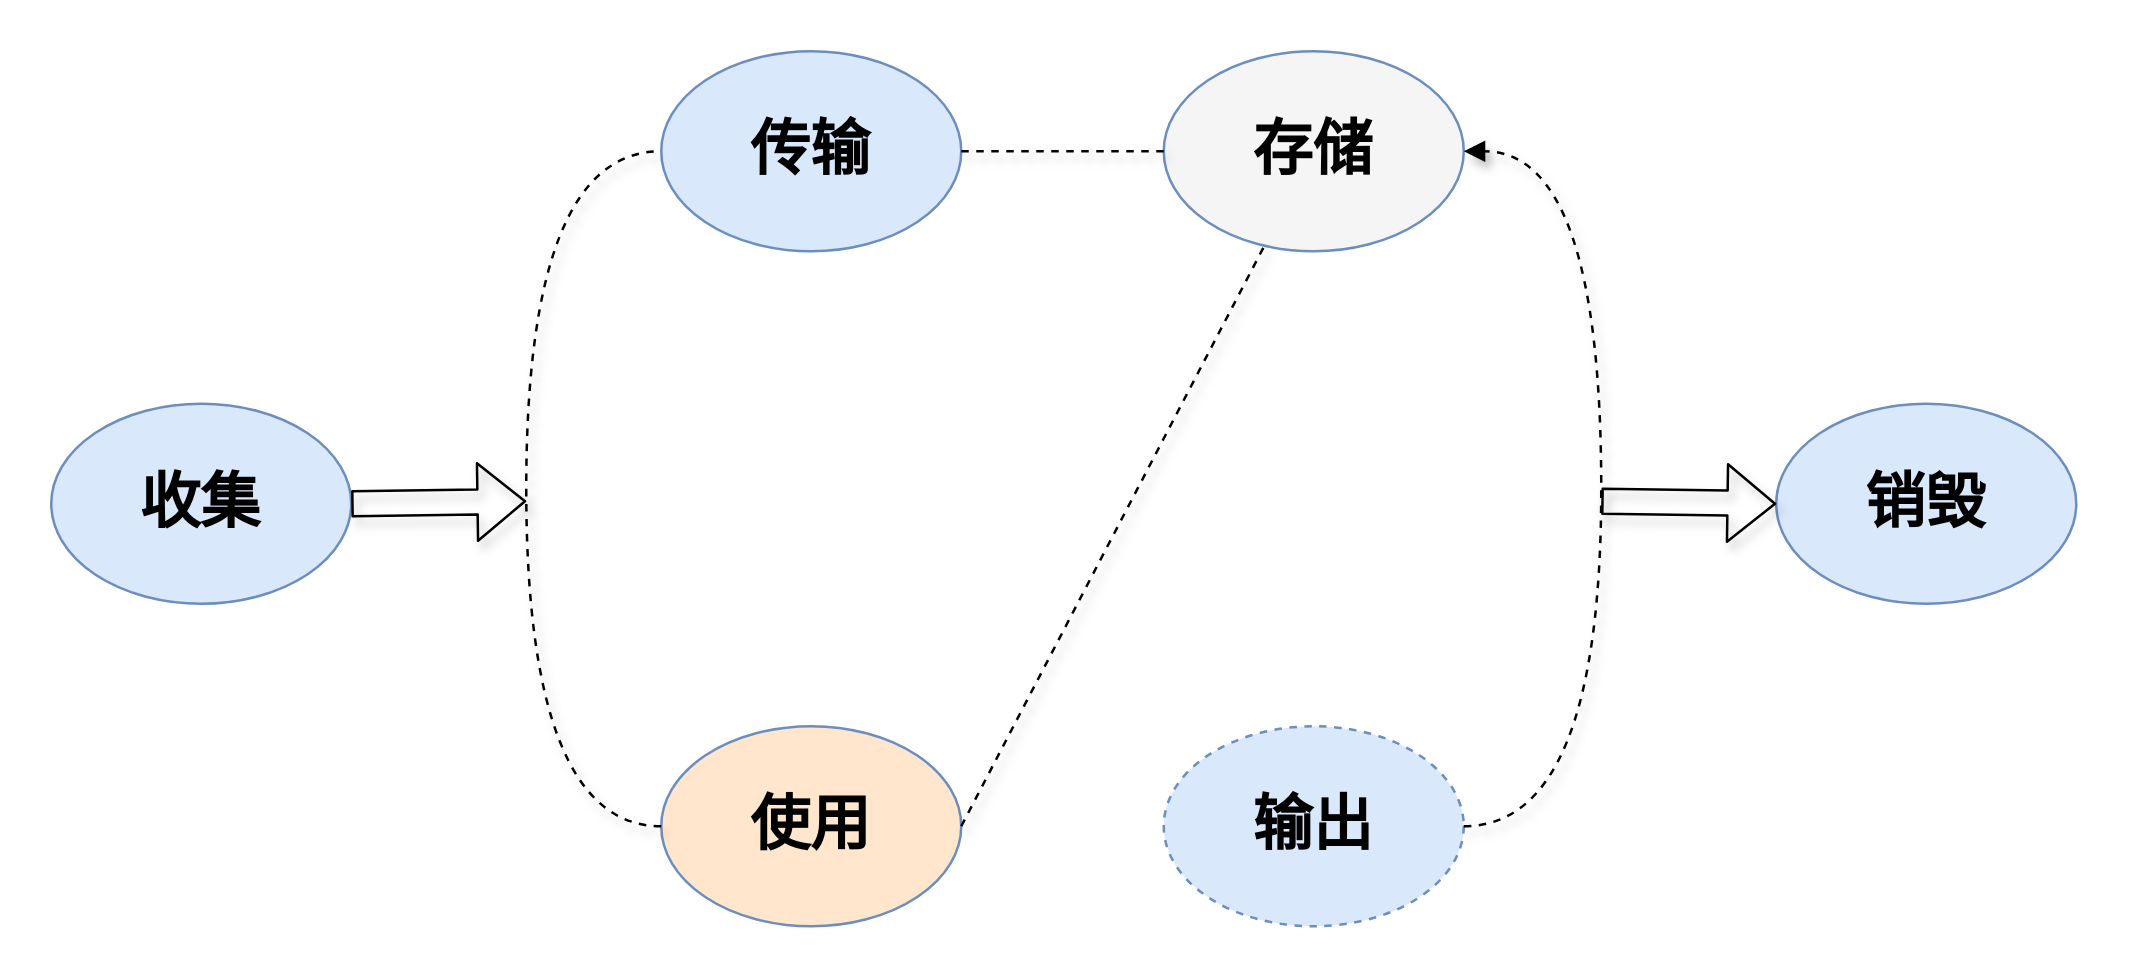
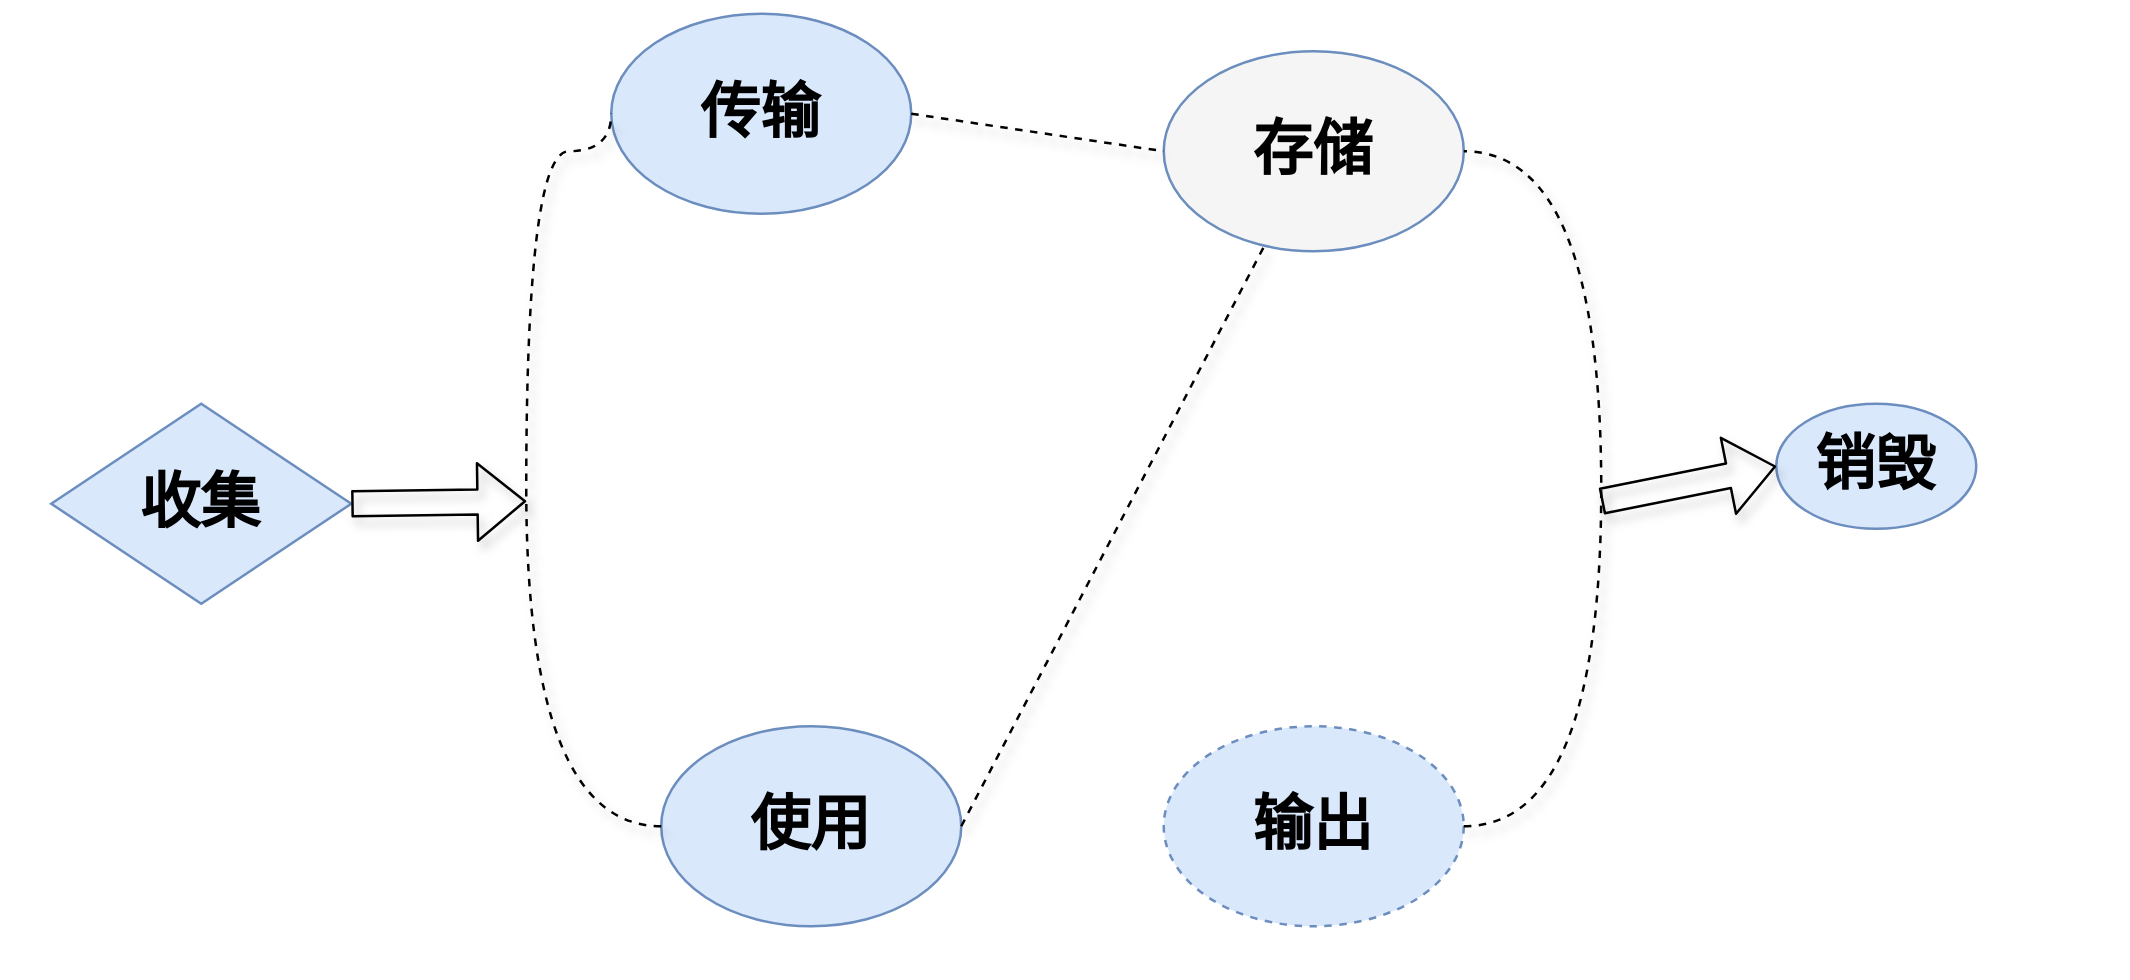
- <mxCell id="4" value="&lt;font size=&quot;1&quot;&gt;&lt;b style=&quot;font-size: 24px&quot;&gt;传输&lt;/b&gt;&lt;/font&gt;" style="ellipse;whiteSpace=wrap;html=1;fillColor=#dae8fc;strokeColor=#6c8ebf;" vertex="1" parent="1"><mxGeometry x="264" y="20" width="120" height="80" as="geometry" /></mxCell>
+ <mxCell id="4" value="&lt;font size=&quot;1&quot;&gt;&lt;b style=&quot;font-size: 24px&quot;&gt;传输&lt;/b&gt;&lt;/font&gt;" style="ellipse;whiteSpace=wrap;html=1;fillColor=#dae8fc;strokeColor=#6c8ebf;" vertex="1" parent="1"><mxGeometry x="244" y="5" width="120" height="80" as="geometry" /></mxCell>
- <mxCell id="9" value="" style="endArrow=block;dashed=1;html=1;shadow=1;entryX=1;entryY=0.5;entryDx=0;entryDy=0;exitX=1;exitY=0.5;exitDx=0;exitDy=0;edgeStyle=orthogonalEdgeStyle;curved=1;" edge="1" parent="1" source="6" target="3"><mxGeometry width="50" height="50" relative="1" as="geometry"><mxPoint x="100" y="440" as="sourcePoint" /><mxPoint x="150" y="390" as="targetPoint" /><Array as="points"><mxPoint x="640" y="330" /><mxPoint x="640" y="60" /></Array></mxGeometry></mxCell>
+ <mxCell id="9" value="" style="endArrow=none;dashed=1;html=1;shadow=1;entryX=1;entryY=0.5;entryDx=0;entryDy=0;exitX=1;exitY=0.5;exitDx=0;exitDy=0;edgeStyle=orthogonalEdgeStyle;curved=1;" edge="1" parent="1" source="6" target="3"><mxGeometry width="50" height="50" relative="1" as="geometry"><mxPoint x="100" y="440" as="sourcePoint" /><mxPoint x="150" y="390" as="targetPoint" /><Array as="points"><mxPoint x="640" y="330" /><mxPoint x="640" y="60" /></Array></mxGeometry></mxCell>
- <mxCell id="2" value="&lt;font size=&quot;1&quot;&gt;&lt;b style=&quot;font-size: 24px&quot;&gt;收集&lt;/b&gt;&lt;/font&gt;" style="ellipse;whiteSpace=wrap;html=1;fillColor=#dae8fc;strokeColor=#6c8ebf;" vertex="1" parent="1"><mxGeometry x="20" y="161" width="120" height="80" as="geometry" /></mxCell>
+ <mxCell id="2" value="&lt;font size=&quot;1&quot;&gt;&lt;b style=&quot;font-size: 24px&quot;&gt;收集&lt;/b&gt;&lt;/font&gt;" style="rhombus;whiteSpace=wrap;html=1;fillColor=#dae8fc;strokeColor=#6c8ebf;" vertex="1" parent="1"><mxGeometry x="20" y="161" width="120" height="80" as="geometry" /></mxCell>
- <mxCell id="7" value="&lt;span style=&quot;font-size: 24px&quot;&gt;&lt;b&gt;销毁&lt;/b&gt;&lt;/span&gt;" style="ellipse;whiteSpace=wrap;html=1;fillColor=#dae8fc;strokeColor=#6c8ebf;" vertex="1" parent="1"><mxGeometry x="710" y="161" width="120" height="80" as="geometry" /></mxCell>
+ <mxCell id="7" value="&lt;span style=&quot;font-size: 24px&quot;&gt;&lt;b&gt;销毁&lt;/b&gt;&lt;/span&gt;" style="ellipse;whiteSpace=wrap;html=1;fillColor=#dae8fc;strokeColor=#6c8ebf;" vertex="1" parent="1"><mxGeometry x="710" y="161" width="80" height="50" as="geometry" /></mxCell>
- <mxCell id="5" value="&lt;font size=&quot;1&quot;&gt;&lt;b style=&quot;font-size: 24px&quot;&gt;使用&lt;/b&gt;&lt;/font&gt;" style="ellipse;whiteSpace=wrap;html=1;fillColor=#ffe6cc;strokeColor=#6c8ebf;" vertex="1" parent="1"><mxGeometry x="264" y="290" width="120" height="80" as="geometry" /></mxCell>
+ <mxCell id="5" value="&lt;font size=&quot;1&quot;&gt;&lt;b style=&quot;font-size: 24px&quot;&gt;使用&lt;/b&gt;&lt;/font&gt;" style="ellipse;whiteSpace=wrap;html=1;fillColor=#dae8fc;strokeColor=#6c8ebf;" vertex="1" parent="1"><mxGeometry x="264" y="290" width="120" height="80" as="geometry" /></mxCell>
